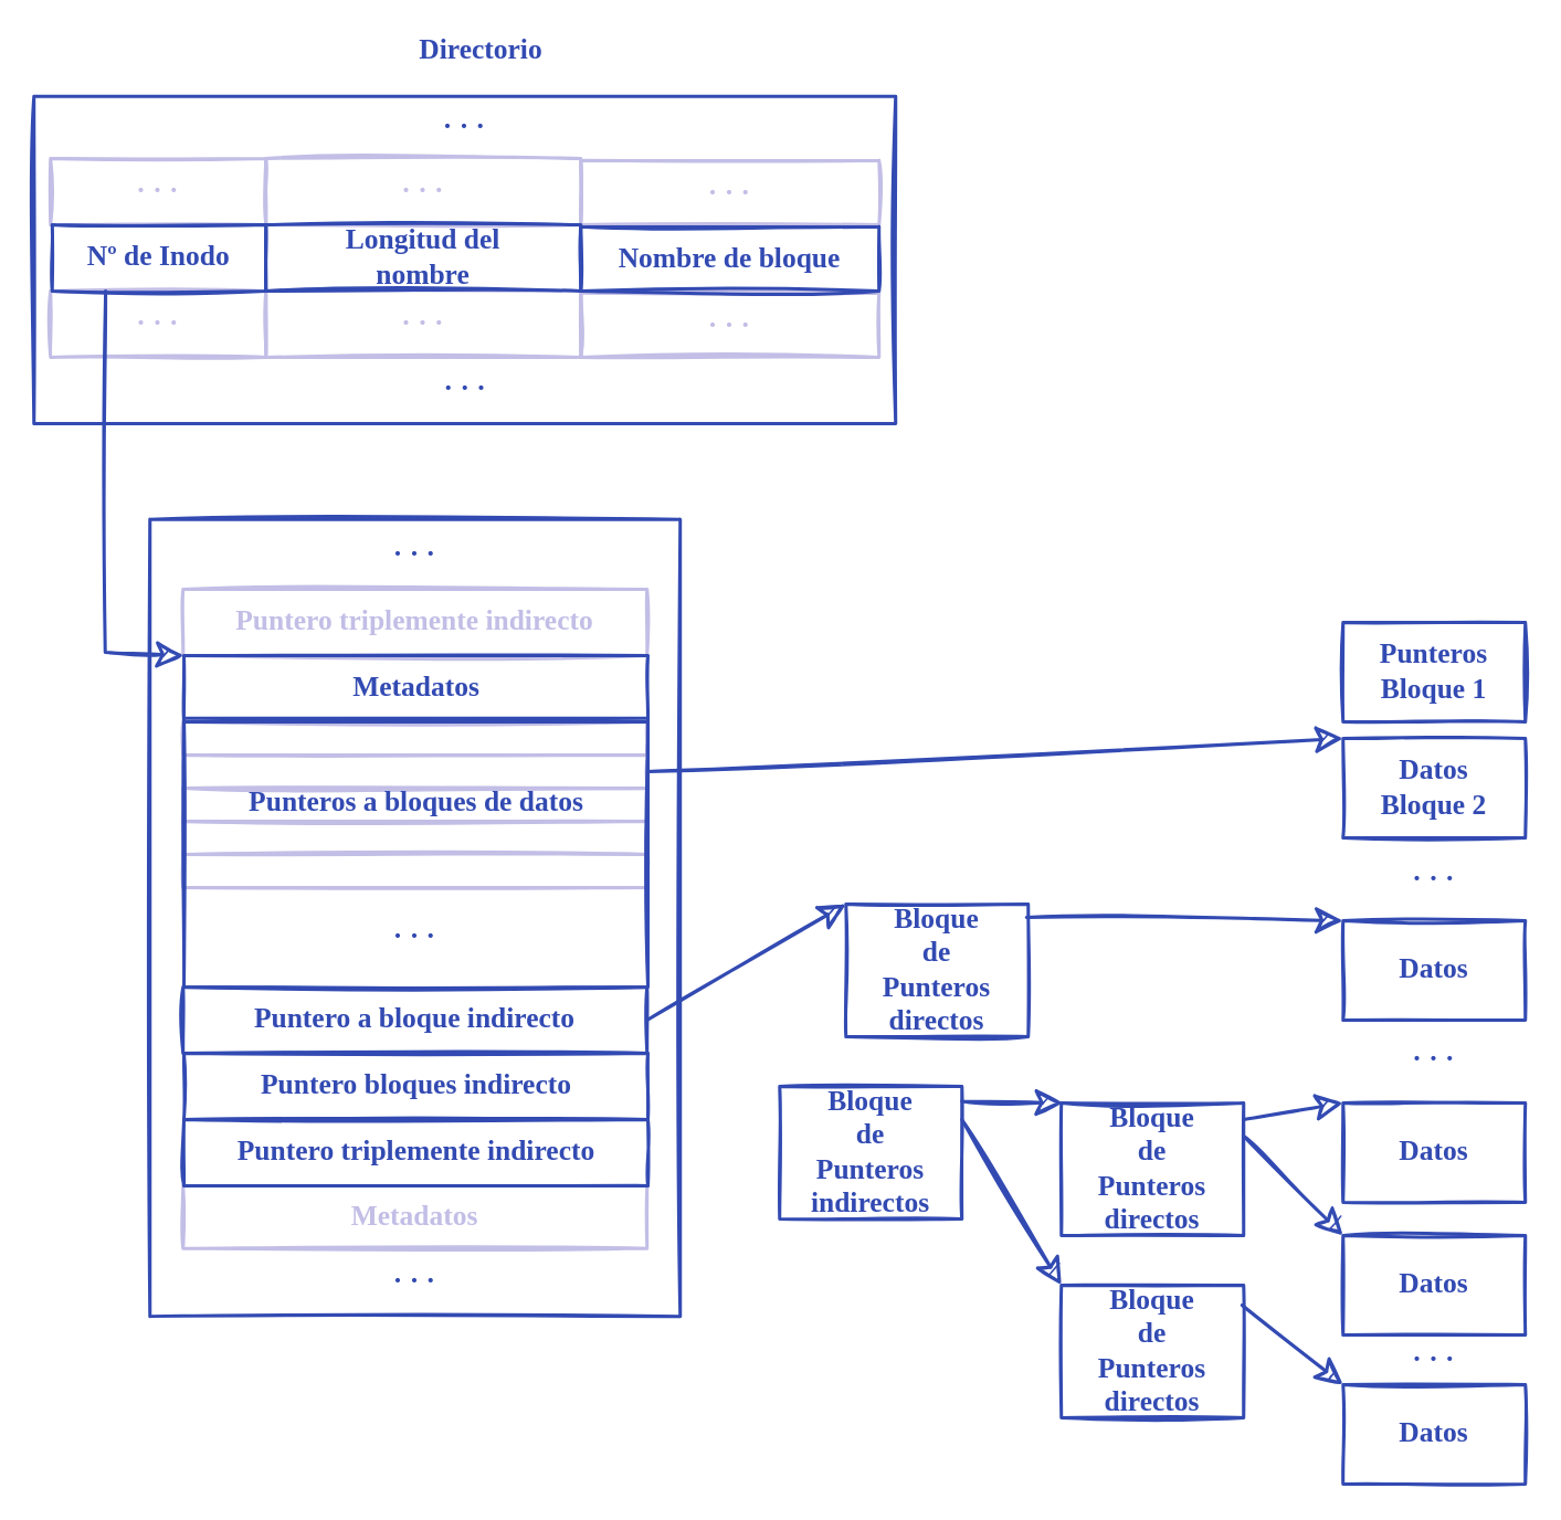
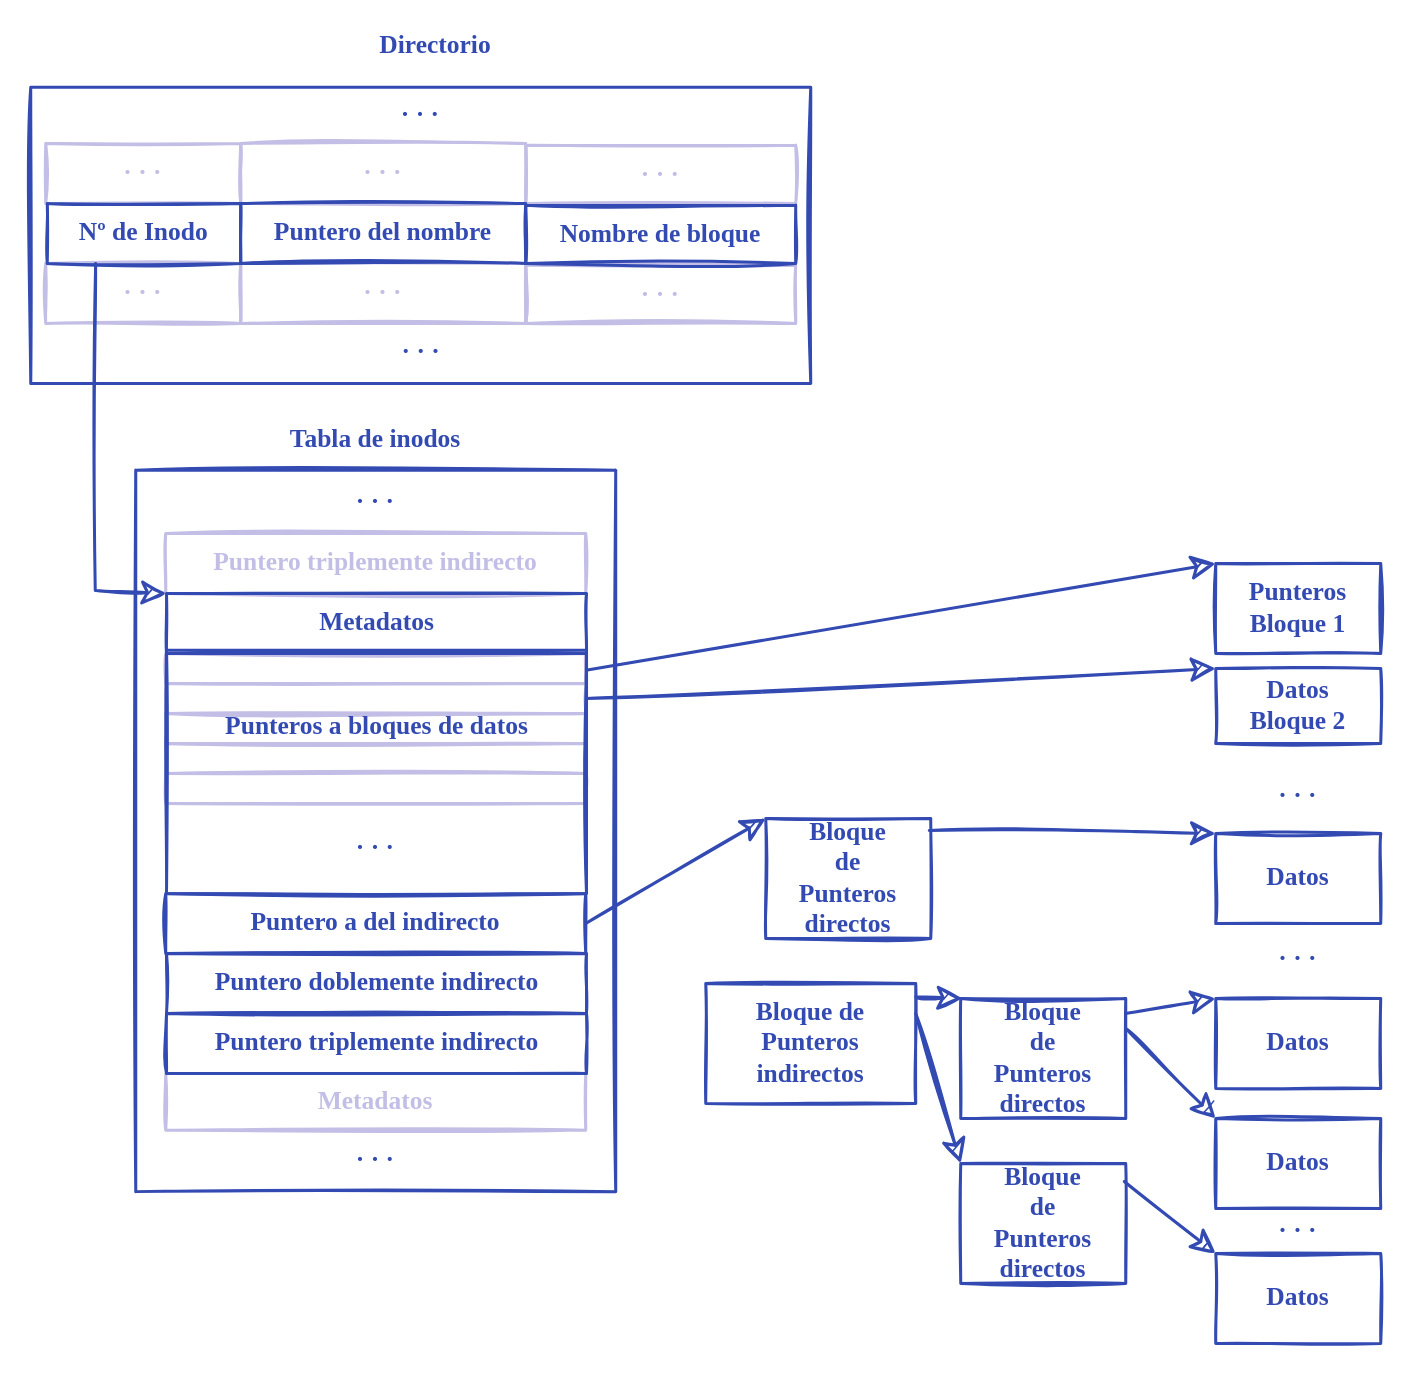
- <mxCell id="23" value="&lt;b&gt;Longitud del nombre&lt;/b&gt;" style="rounded=0;whiteSpace=wrap;html=1;shadow=0;sketch=1;strokeWidth=2;fillColor=none;fontFamily=Ink Free;fontSize=17;spacing=20;fontColor=#324AB2;strokeColor=#324AB2;" parent="1" vertex="1"><mxGeometry x="160" y="135" width="190" height="40" as="geometry" /></mxCell>
+ <mxCell id="23" value="&lt;b&gt;Puntero del nombre&lt;/b&gt;" style="rounded=0;whiteSpace=wrap;html=1;shadow=0;sketch=1;strokeWidth=2;fillColor=none;fontFamily=Ink Free;fontSize=17;spacing=20;fontColor=#324AB2;strokeColor=#324AB2;" parent="1" vertex="1"><mxGeometry x="160" y="135" width="190" height="40" as="geometry" /></mxCell>
+ <mxCell id="28" value="Tabla de inodos" style="text;html=1;fillColor=none;align=center;verticalAlign=middle;whiteSpace=wrap;rounded=0;shadow=0;sketch=1;fontFamily=Ink Free;fontSize=17;fontStyle=1;fontColor=#324AB2;" vertex="1" parent="1"><mxGeometry x="90" y="282.75" width="320" height="20" as="geometry" /></mxCell>
+ <mxCell id="53" value="" style="endArrow=classic;html=1;shadow=0;fontColor=#324AB2;rounded=0;fontFamily=Ink Free;fontSize=17;strokeColor=#324AB2;strokeWidth=2;endFill=1;endSize=12;startFill=0;startSize=12;sketch=1;entryX=0;entryY=0;entryDx=0;entryDy=0;exitX=1.002;exitY=0.082;exitDx=0;exitDy=0;exitPerimeter=0;" edge="1" parent="1" source="8" target="41"><mxGeometry width="50" height="50" relative="1" as="geometry"><mxPoint x="460" y="450" as="sourcePoint" /><mxPoint x="610" y="380" as="targetPoint" /></mxGeometry></mxCell>
- <mxCell id="39" value="&lt;b&gt;Datos&lt;br&gt;Bloque 2&lt;br&gt;&lt;/b&gt;" style="rounded=0;whiteSpace=wrap;html=1;shadow=0;sketch=1;strokeWidth=2;fillColor=none;fontFamily=Ink Free;fontSize=17;spacing=20;fontColor=#324AB2;strokeColor=#324AB2;" vertex="1" parent="1"><mxGeometry x="810" y="445" width="110" height="60" as="geometry" /></mxCell>
+ <mxCell id="39" value="&lt;b&gt;Datos&lt;br&gt;Bloque 2&lt;br&gt;&lt;/b&gt;" style="rounded=0;whiteSpace=wrap;html=1;shadow=0;sketch=1;strokeWidth=2;fillColor=none;fontFamily=Ink Free;fontSize=17;spacing=20;fontColor=#324AB2;strokeColor=#324AB2;" vertex="1" parent="1"><mxGeometry x="810" y="445" width="110" height="50" as="geometry" /></mxCell>
- <mxCell id="24" value="&lt;b&gt;Puntero a bloque indirecto&lt;br&gt;&lt;/b&gt;" style="rounded=0;whiteSpace=wrap;html=1;shadow=0;sketch=1;strokeWidth=2;fillColor=none;fontFamily=Ink Free;fontSize=17;spacing=20;fontColor=#324AB2;strokeColor=#324AB2;" vertex="1" parent="1"><mxGeometry x="110" y="595" width="280" height="40" as="geometry" /></mxCell>
+ <mxCell id="24" value="&lt;b&gt;Puntero a del indirecto&lt;br&gt;&lt;/b&gt;" style="rounded=0;whiteSpace=wrap;html=1;shadow=0;sketch=1;strokeWidth=2;fillColor=none;fontFamily=Ink Free;fontSize=17;spacing=20;fontColor=#324AB2;strokeColor=#324AB2;" vertex="1" parent="1"><mxGeometry x="110" y="595" width="280" height="40" as="geometry" /></mxCell>
- <mxCell id="25" value="&lt;b&gt;Puntero bloques indirecto&lt;/b&gt;" style="rounded=0;whiteSpace=wrap;html=1;shadow=0;sketch=1;strokeWidth=2;fillColor=none;fontFamily=Ink Free;fontSize=17;spacing=20;fontColor=#324AB2;strokeColor=#324AB2;" vertex="1" parent="1"><mxGeometry x="110.5" y="635" width="280" height="40" as="geometry" /></mxCell>
+ <mxCell id="25" value="&lt;b&gt;Puntero doblemente indirecto&lt;/b&gt;" style="rounded=0;whiteSpace=wrap;html=1;shadow=0;sketch=1;strokeWidth=2;fillColor=none;fontFamily=Ink Free;fontSize=17;spacing=20;fontColor=#324AB2;strokeColor=#324AB2;" vertex="1" parent="1"><mxGeometry x="110.5" y="635" width="280" height="40" as="geometry" /></mxCell>
- <mxCell id="30" value="&lt;b&gt;Bloque de&lt;br&gt;Punteros indirectos&lt;/b&gt;" style="rounded=0;whiteSpace=wrap;html=1;shadow=0;sketch=1;strokeWidth=2;fillColor=none;fontFamily=Ink Free;fontSize=17;spacing=20;fontColor=#324AB2;strokeColor=#324AB2;" vertex="1" parent="1"><mxGeometry x="470" y="655" width="110" height="80" as="geometry" /></mxCell>
+ <mxCell id="30" value="&lt;b&gt;Bloque de&lt;br&gt;Punteros indirectos&lt;/b&gt;" style="rounded=0;whiteSpace=wrap;html=1;shadow=0;sketch=1;strokeWidth=2;fillColor=none;fontFamily=Ink Free;fontSize=17;spacing=20;fontColor=#324AB2;strokeColor=#324AB2;" vertex="1" parent="1"><mxGeometry x="470" y="655" width="140" height="80" as="geometry" /></mxCell>
